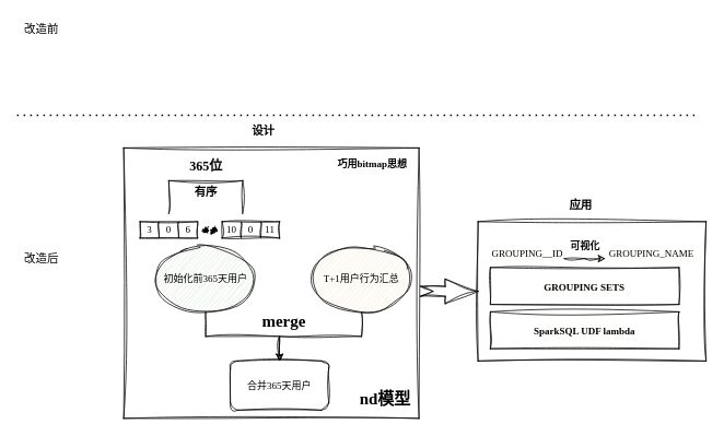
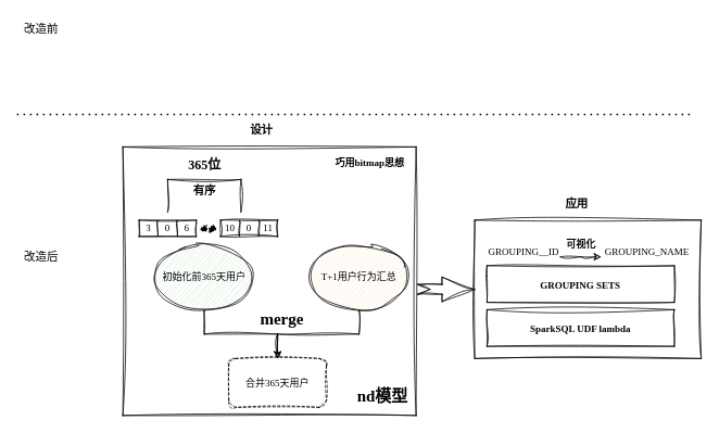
- <mxCell id="23" value="&lt;span&gt;合并365天用户&lt;/span&gt;" style="rounded=1;whiteSpace=wrap;html=1;fontFamily=Comic Sans MS;sketch=1;curveFitting=1;jiggle=2;" parent="1" vertex="1"><mxGeometry x="280" y="440" width="120" height="60" as="geometry" /></mxCell>
+ <mxCell id="23" value="&lt;span&gt;合并365天用户&lt;/span&gt;" style="rounded=1;whiteSpace=wrap;html=1;fontFamily=Comic Sans MS;sketch=1;curveFitting=1;jiggle=2;dashed=1;" parent="1" vertex="1"><mxGeometry x="280" y="440" width="120" height="60" as="geometry" /></mxCell>
